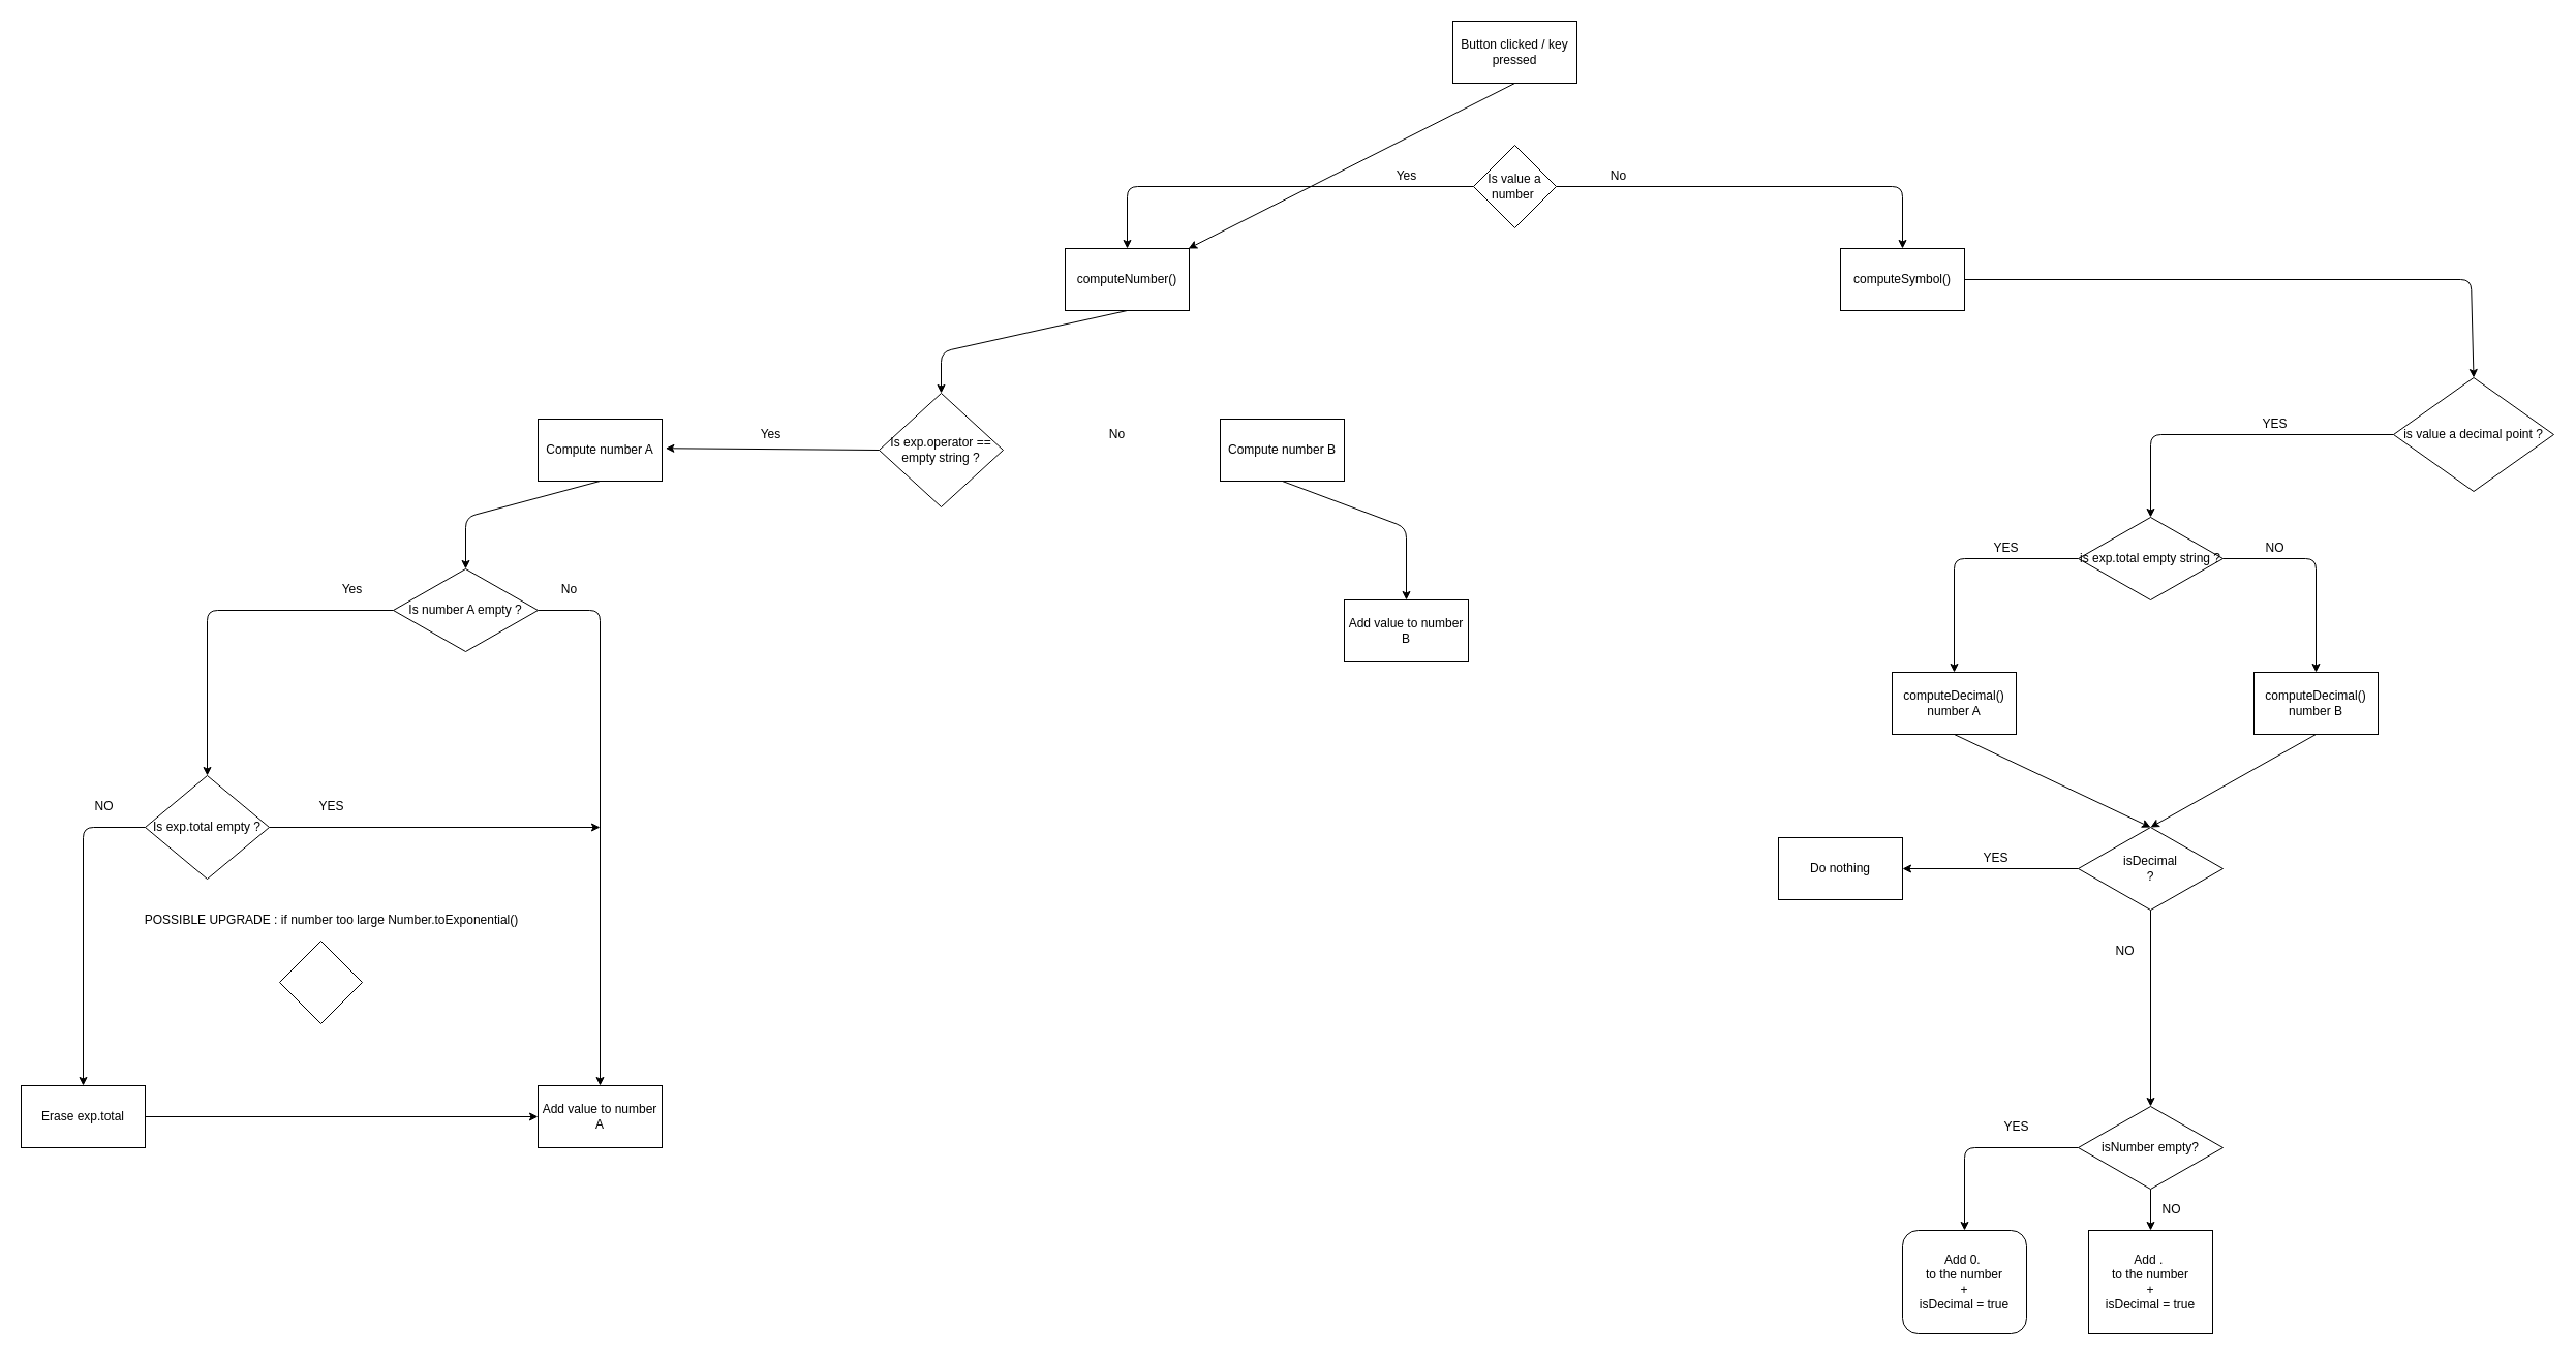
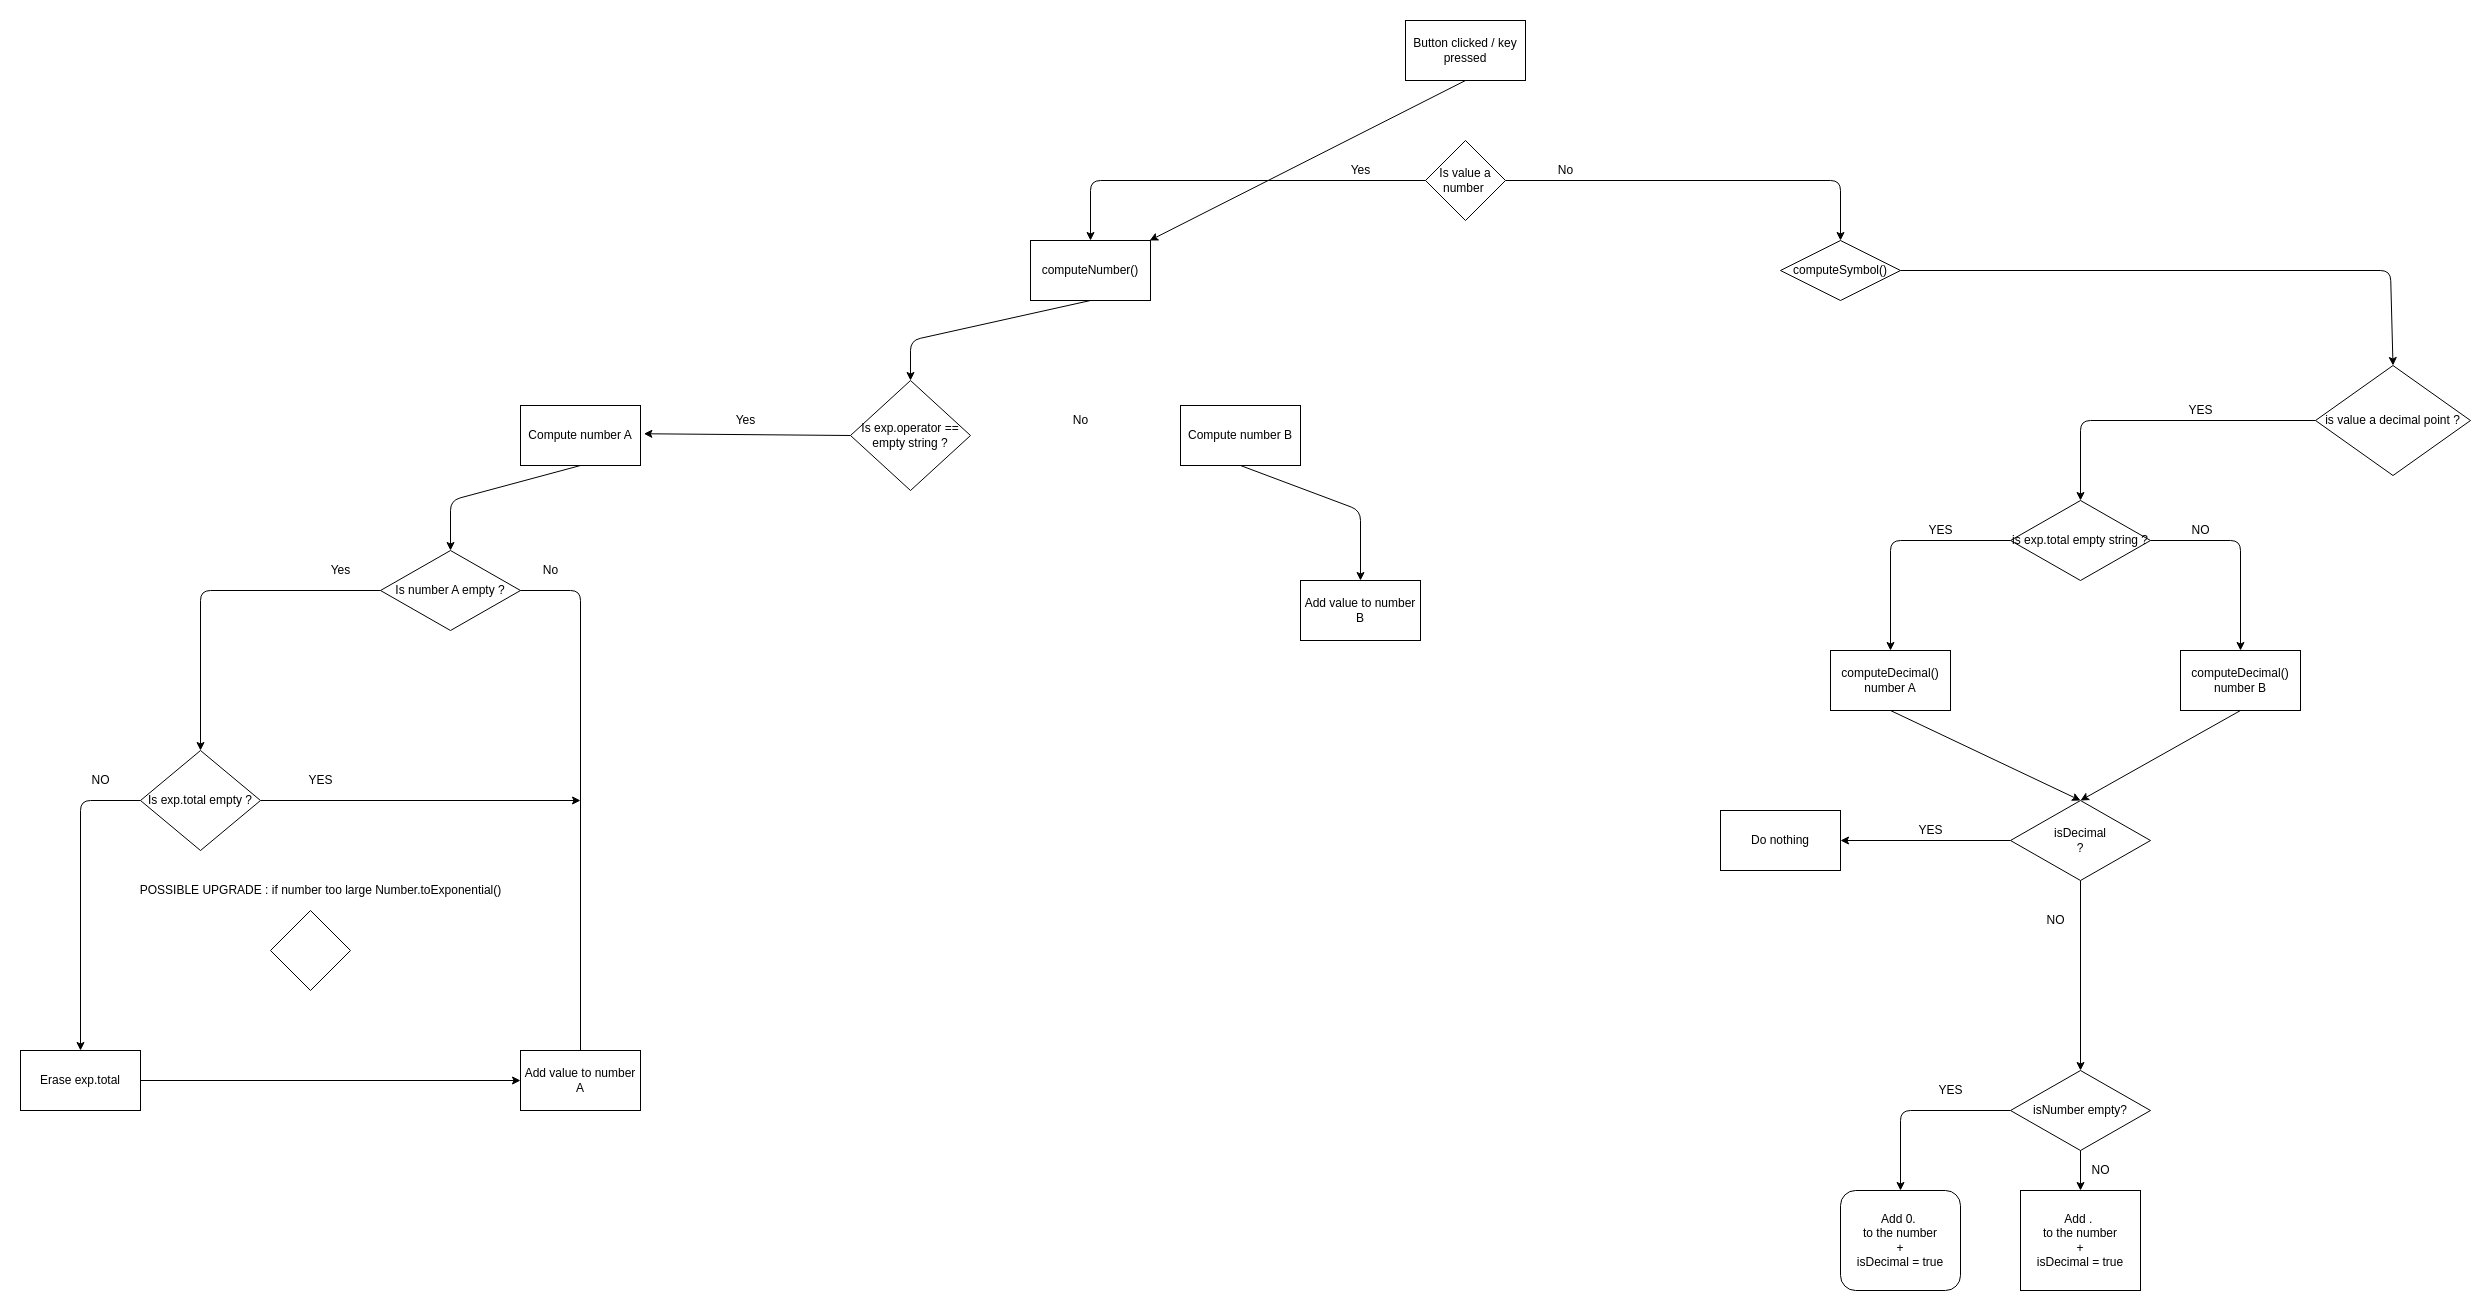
- <mxCell id="10" value="computeSymbol()" style="rounded=0;whiteSpace=wrap;html=1;" vertex="1" parent="1"><mxGeometry x="1780" y="240" width="120" height="60" as="geometry" /></mxCell>
+ <mxCell id="10" value="computeSymbol()" style="rhombus;whiteSpace=wrap;html=1;" vertex="1" parent="1"><mxGeometry x="1780" y="240" width="120" height="60" as="geometry" /></mxCell>
- <mxCell id="22" style="edgeStyle=none;html=1;exitX=1;exitY=0.5;exitDx=0;exitDy=0;strokeColor=default;" edge="1" parent="1" source="23" target="24"><mxGeometry relative="1" as="geometry"><Array as="points"><mxPoint x="580" y="590" /></Array></mxGeometry></mxCell>
+ <mxCell id="22" style="edgeStyle=none;html=1;exitX=1;exitY=0.5;exitDx=0;exitDy=0;strokeColor=default;endArrow=none;" edge="1" parent="1" source="23" target="24"><mxGeometry relative="1" as="geometry"><Array as="points"><mxPoint x="580" y="590" /></Array></mxGeometry></mxCell>
